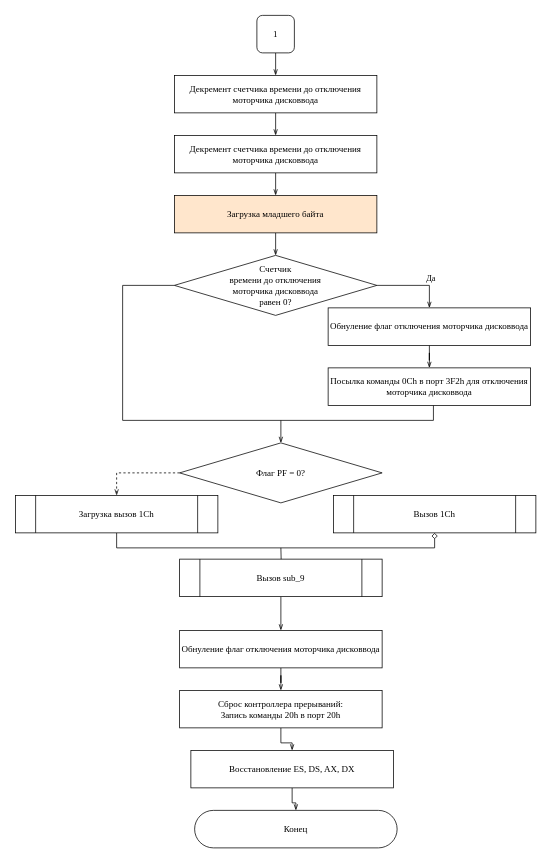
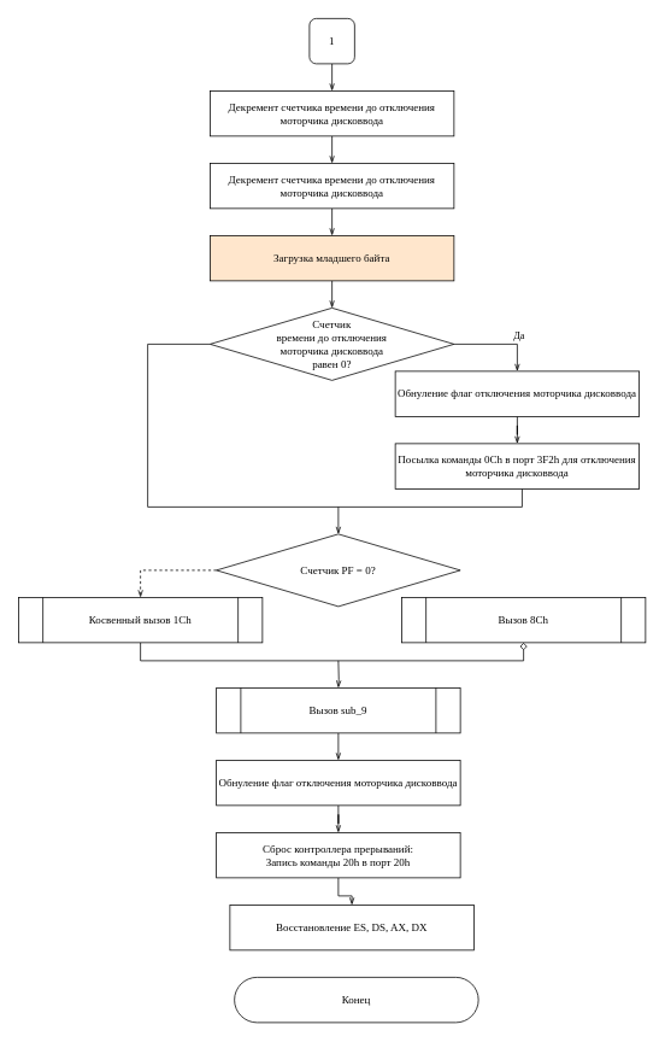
- <mxCell id="22" value="Флаг PF = 0? " style="rhombus;whiteSpace=wrap;html=1;fontFamily=Garamond;" parent="1" vertex="1"><mxGeometry x="239" y="590" width="270" height="80" as="geometry" /></mxCell>
+ <mxCell id="22" value="Счетчик PF = 0? " style="rhombus;whiteSpace=wrap;html=1;fontFamily=Garamond;" parent="1" vertex="1"><mxGeometry x="239" y="590" width="270" height="80" as="geometry" /></mxCell>
- <mxCell id="9" value="Загрузка вызов 1Ch" style="shape=process;whiteSpace=wrap;html=1;backgroundOutline=1;rounded=1;arcSize=0;fontFamily=Garamond;" parent="1" vertex="1"><mxGeometry x="20" y="660" width="270" height="50" as="geometry" /></mxCell>
+ <mxCell id="9" value="Косвенный вызов 1Ch" style="shape=process;whiteSpace=wrap;html=1;backgroundOutline=1;rounded=1;arcSize=0;fontFamily=Garamond;" parent="1" vertex="1"><mxGeometry x="20" y="660" width="270" height="50" as="geometry" /></mxCell>
- <mxCell id="10" value="Вызов 1Ch" style="shape=process;whiteSpace=wrap;html=1;backgroundOutline=1;rounded=1;arcSize=0;fontFamily=Garamond;" parent="1" vertex="1"><mxGeometry x="444" y="660" width="270" height="50" as="geometry" /></mxCell>
+ <mxCell id="10" value="Вызов 8Ch" style="shape=process;whiteSpace=wrap;html=1;backgroundOutline=1;rounded=1;arcSize=0;fontFamily=Garamond;" parent="1" vertex="1"><mxGeometry x="444" y="660" width="270" height="50" as="geometry" /></mxCell>
- <mxCell id="24" value="Вызов sub_9" style="shape=process;whiteSpace=wrap;html=1;backgroundOutline=1;rounded=1;arcSize=0;fontFamily=Garamond;" parent="1" vertex="1"><mxGeometry x="239" y="745" width="270" height="50" as="geometry" /></mxCell>
+ <mxCell id="24" value="Вызов sub_9" style="shape=process;whiteSpace=wrap;html=1;backgroundOutline=1;rounded=1;arcSize=0;fontFamily=Garamond;" parent="1" vertex="1"><mxGeometry x="239" y="760" width="270" height="50" as="geometry" /></mxCell>
- <mxCell id="29" style="edgeStyle=orthogonalEdgeStyle;rounded=0;orthogonalLoop=1;jettySize=auto;html=1;exitX=0.5;exitY=1;exitDx=0;exitDy=0;fontFamily=Garamond;endArrow=openThin;endFill=0;" parent="1" source="30" target="31" edge="1"><mxGeometry relative="1" as="geometry" /></mxCell>
